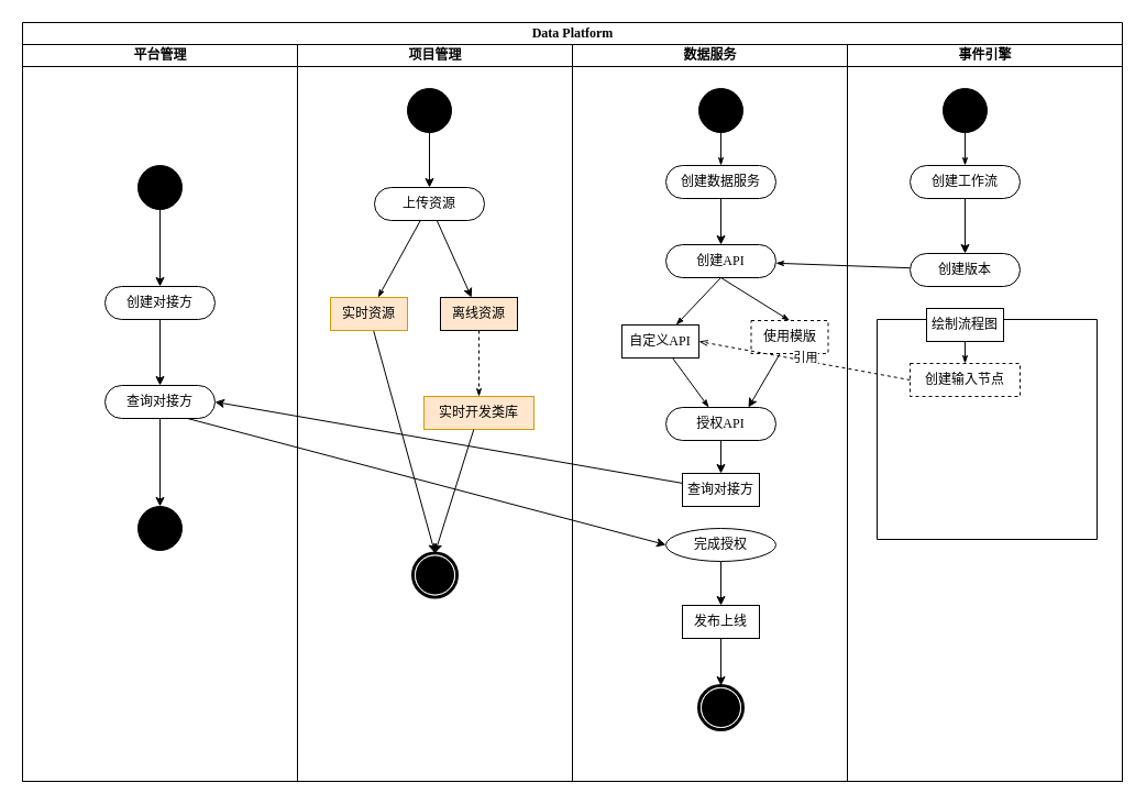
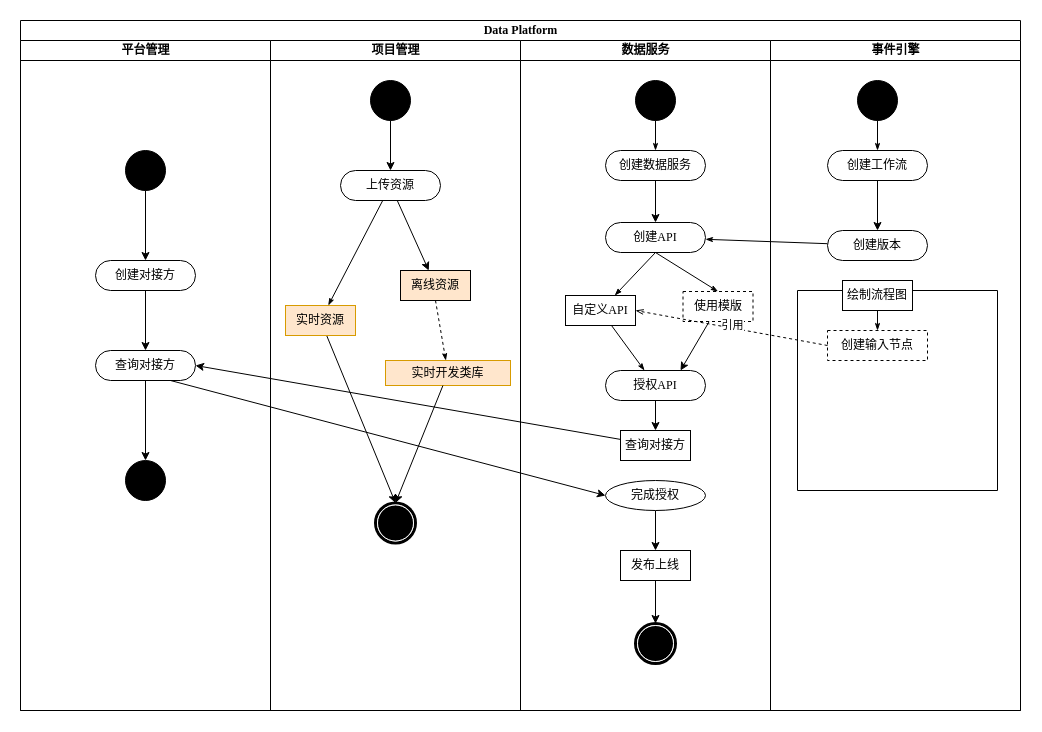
- <mxCell id="17" value="实时资源" style="rounded=0;whiteSpace=wrap;html=1;shadow=0;comic=0;labelBackgroundColor=none;strokeWidth=1;fontFamily=Verdana;fontSize=12;align=center;arcSize=50;fillColor=#ffe6cc;strokeColor=#d79b00;" parent="13" vertex="1"><mxGeometry x="30" y="230" width="70" height="30" as="geometry" /></mxCell>
+ <mxCell id="17" value="实时资源" style="rounded=0;whiteSpace=wrap;html=1;shadow=0;comic=0;labelBackgroundColor=none;strokeWidth=1;fontFamily=Verdana;fontSize=12;align=center;arcSize=50;fillColor=#ffe6cc;strokeColor=#d79b00;" parent="13" vertex="1"><mxGeometry x="15" y="265" width="70" height="30" as="geometry" /></mxCell>
- <mxCell id="19" value="实时开发类库" style="rounded=0;whiteSpace=wrap;html=1;shadow=0;comic=0;labelBackgroundColor=none;strokeWidth=1;fontFamily=Verdana;fontSize=12;align=center;arcSize=50;fillColor=#ffe6cc;strokeColor=#d79b00;" parent="13" vertex="1"><mxGeometry x="115" y="320" width="100" height="30" as="geometry" /></mxCell>
+ <mxCell id="19" value="实时开发类库" style="rounded=0;whiteSpace=wrap;html=1;shadow=0;comic=0;labelBackgroundColor=none;strokeWidth=1;fontFamily=Verdana;fontSize=12;align=center;arcSize=50;fillColor=#ffe6cc;strokeColor=#d79b00;" parent="13" vertex="1"><mxGeometry x="115" y="320" width="125" height="25" as="geometry" /></mxCell>
